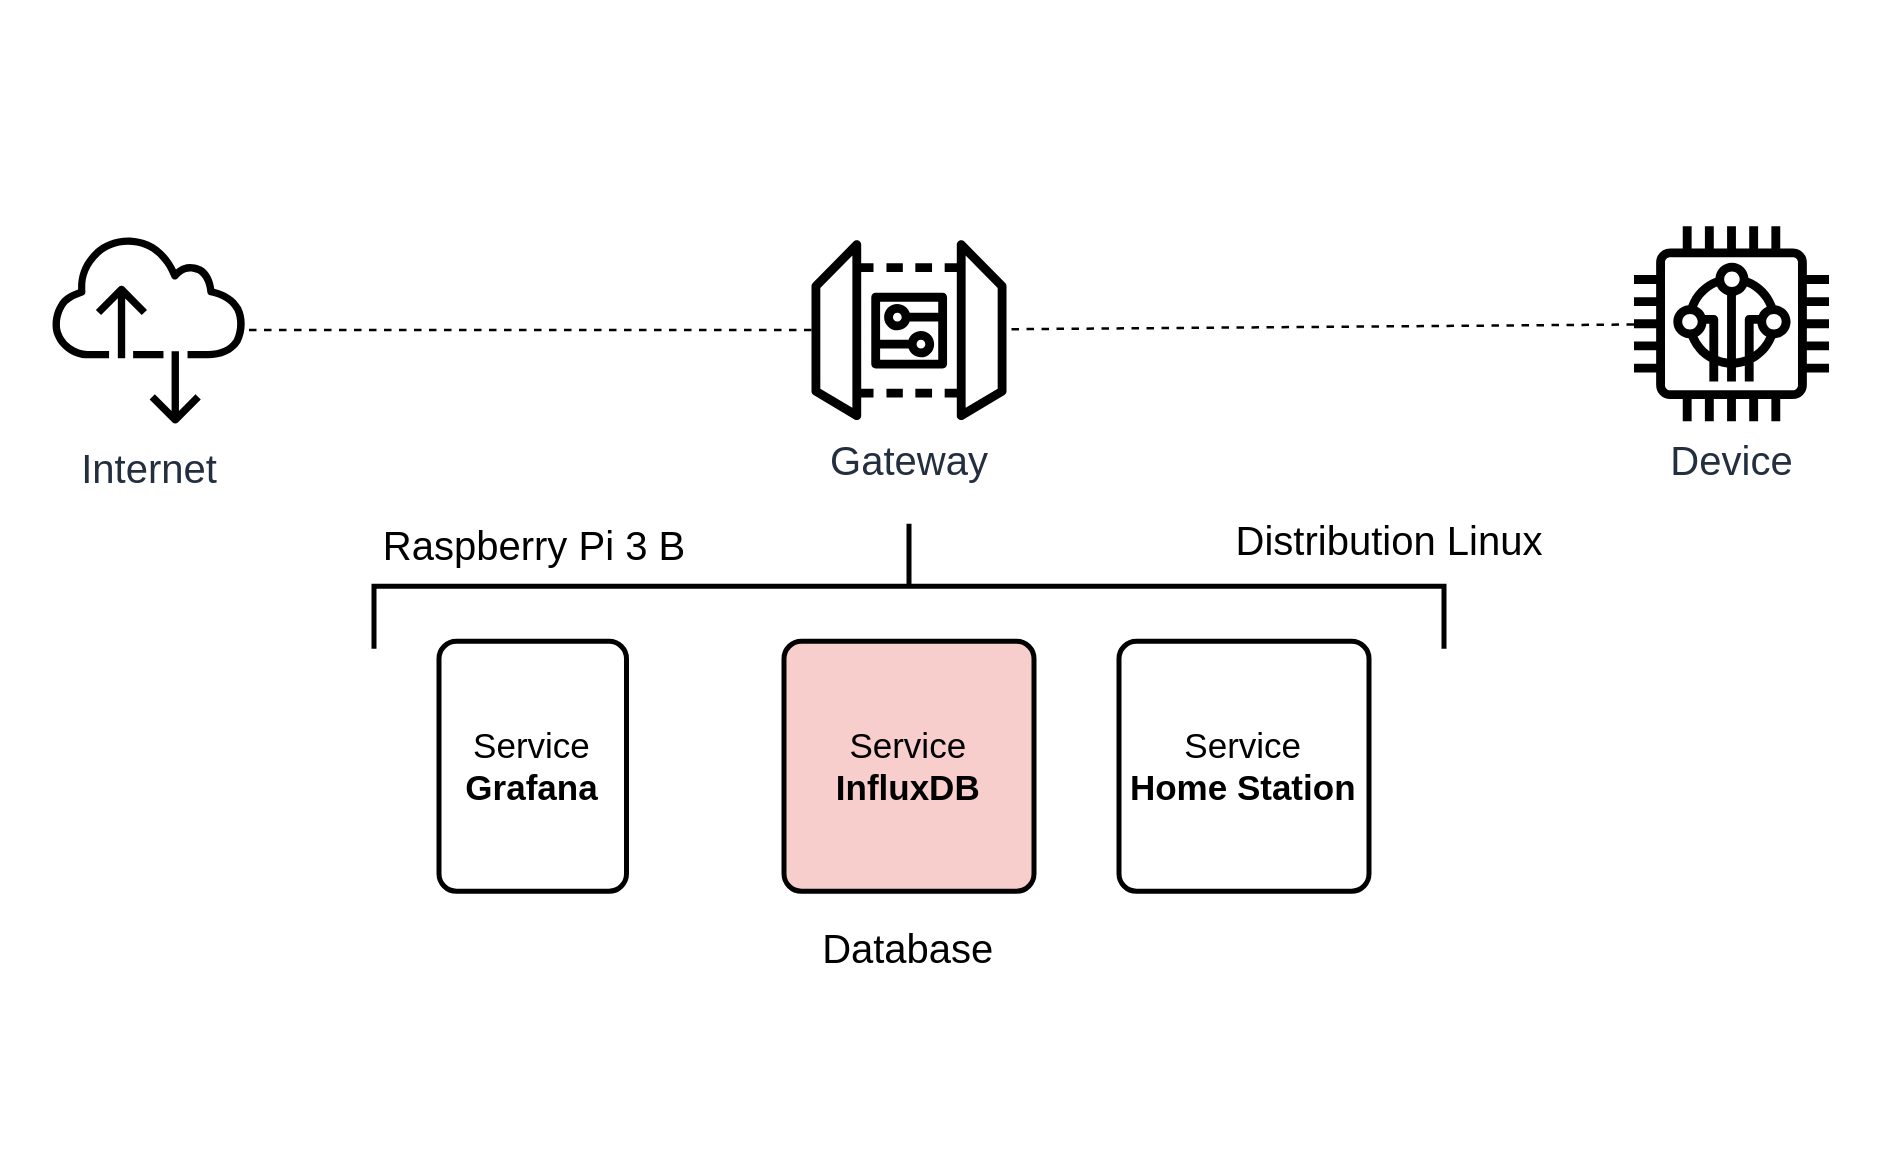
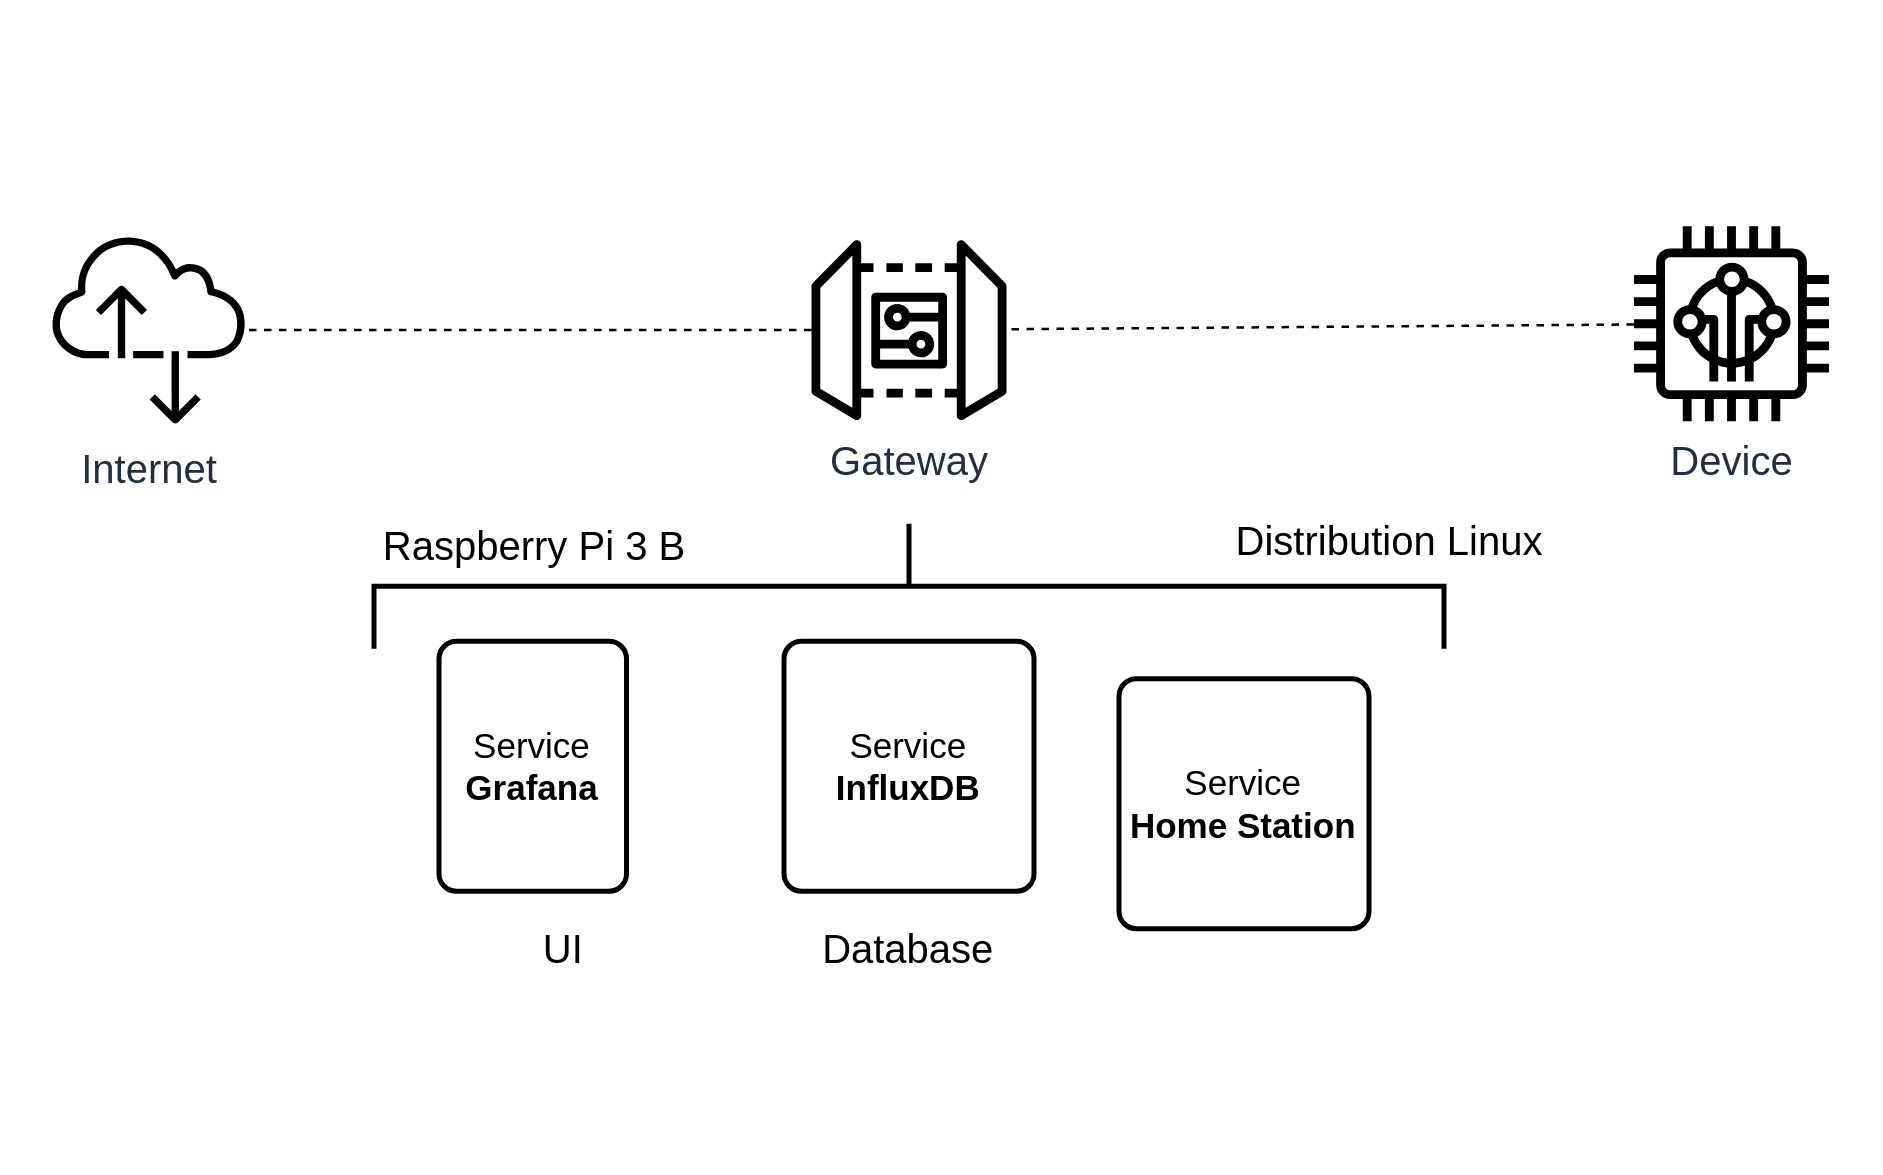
- <mxCell id="10" value="&lt;font style=&quot;font-size: 14px;&quot;&gt;Service&lt;/font&gt;&lt;div style=&quot;font-size: 14px;&quot;&gt;&lt;b&gt;&lt;font style=&quot;font-size: 14px;&quot;&gt;InfluxDB&lt;/font&gt;&lt;/b&gt;&lt;/div&gt;" style="rounded=1;whiteSpace=wrap;html=1;absoluteArcSize=1;arcSize=14;strokeWidth=2;fillColor=#f8cecc;" vertex="1" parent="1"><mxGeometry x="313" y="256" width="100" height="100" as="geometry" /></mxCell>
+ <mxCell id="10" value="&lt;font style=&quot;font-size: 14px;&quot;&gt;Service&lt;/font&gt;&lt;div style=&quot;font-size: 14px;&quot;&gt;&lt;b&gt;&lt;font style=&quot;font-size: 14px;&quot;&gt;InfluxDB&lt;/font&gt;&lt;/b&gt;&lt;/div&gt;" style="rounded=1;whiteSpace=wrap;html=1;absoluteArcSize=1;arcSize=14;strokeWidth=2;" vertex="1" parent="1"><mxGeometry x="313" y="256" width="100" height="100" as="geometry" /></mxCell>
- <mxCell id="9" value="&lt;font style=&quot;font-size: 14px;&quot;&gt;Service&lt;/font&gt;&lt;div style=&quot;font-size: 14px;&quot;&gt;&lt;b style=&quot;&quot;&gt;&lt;font style=&quot;font-size: 14px;&quot;&gt;Home Station&lt;/font&gt;&lt;/b&gt;&lt;/div&gt;" style="rounded=1;whiteSpace=wrap;html=1;absoluteArcSize=1;arcSize=14;strokeWidth=2;" vertex="1" parent="1"><mxGeometry x="447" y="256" width="100" height="100" as="geometry" /></mxCell>
+ <mxCell id="9" value="&lt;font style=&quot;font-size: 14px;&quot;&gt;Service&lt;/font&gt;&lt;div style=&quot;font-size: 14px;&quot;&gt;&lt;b style=&quot;&quot;&gt;&lt;font style=&quot;font-size: 14px;&quot;&gt;Home Station&lt;/font&gt;&lt;/b&gt;&lt;/div&gt;" style="rounded=1;whiteSpace=wrap;html=1;absoluteArcSize=1;arcSize=14;strokeWidth=2;" vertex="1" parent="1"><mxGeometry x="447" y="271" width="100" height="100" as="geometry" /></mxCell>
+ <mxCell id="13" value="&lt;font style=&quot;font-size: 16px;&quot;&gt;UI&lt;/font&gt;" style="text;html=1;align=center;verticalAlign=middle;whiteSpace=wrap;rounded=0;" vertex="1" parent="1"><mxGeometry x="195" y="364" width="60" height="30" as="geometry" /></mxCell>
